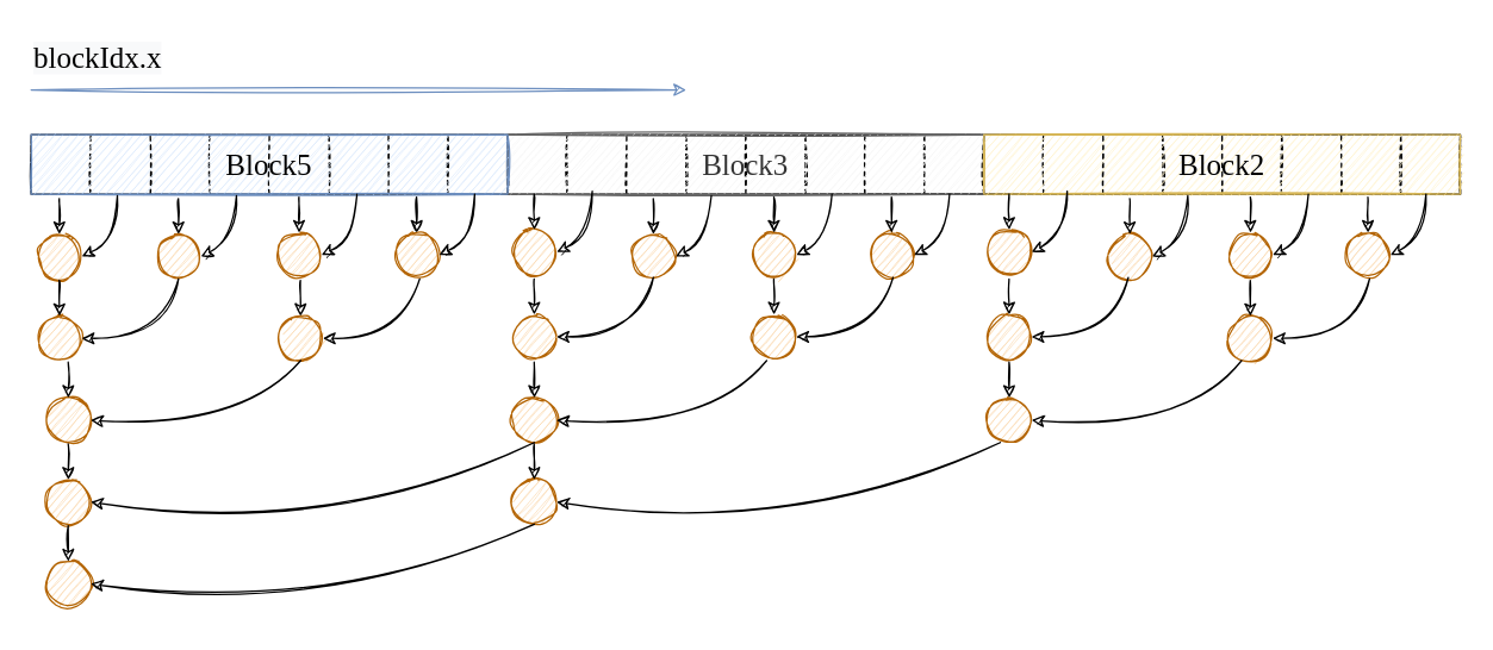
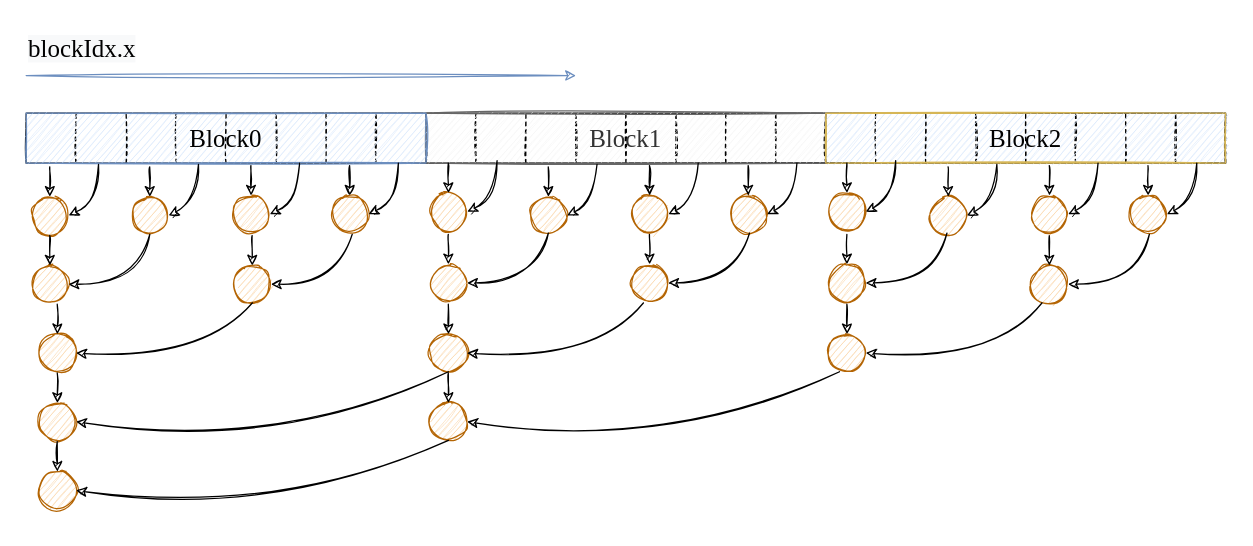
- <mxCell id="38" value="&lt;font style=&quot;font-size: 20px&quot; face=&quot;Comic Sans MS&quot;&gt;Block5&lt;/font&gt;" style="rounded=0;whiteSpace=wrap;html=1;sketch=1;fillColor=#dae8fc;strokeColor=#6c8ebf;" parent="1" vertex="1"><mxGeometry x="20" y="90" width="320" height="40" as="geometry" /></mxCell>
+ <mxCell id="38" value="&lt;font style=&quot;font-size: 20px&quot; face=&quot;Comic Sans MS&quot;&gt;Block0&lt;/font&gt;" style="rounded=0;whiteSpace=wrap;html=1;sketch=1;fillColor=#dae8fc;strokeColor=#6c8ebf;" parent="1" vertex="1"><mxGeometry x="20" y="90" width="320" height="40" as="geometry" /></mxCell>
- <mxCell id="34" value="&lt;font style=&quot;font-size: 20px&quot; face=&quot;Comic Sans MS&quot;&gt;Block3&lt;/font&gt;" style="rounded=0;whiteSpace=wrap;html=1;sketch=1;fillColor=#f5f5f5;strokeColor=#666666;fontColor=#333333;" parent="1" vertex="1"><mxGeometry x="340" y="90" width="320" height="40" as="geometry" /></mxCell>
+ <mxCell id="34" value="&lt;font style=&quot;font-size: 20px&quot; face=&quot;Comic Sans MS&quot;&gt;Block1&lt;/font&gt;" style="rounded=0;whiteSpace=wrap;html=1;sketch=1;fillColor=#f5f5f5;strokeColor=#666666;fontColor=#333333;" parent="1" vertex="1"><mxGeometry x="340" y="90" width="320" height="40" as="geometry" /></mxCell>
- <mxCell id="35" value="&lt;font style=&quot;font-size: 20px&quot; face=&quot;Comic Sans MS&quot;&gt;Block2&lt;/font&gt;" style="rounded=0;whiteSpace=wrap;html=1;sketch=1;fillColor=#fff2cc;strokeColor=#d6b656;" parent="1" vertex="1"><mxGeometry x="660" y="90" width="320" height="40" as="geometry" /></mxCell>
+ <mxCell id="35" value="&lt;font style=&quot;font-size: 20px&quot; face=&quot;Comic Sans MS&quot;&gt;Block2&lt;/font&gt;" style="rounded=0;whiteSpace=wrap;html=1;sketch=1;fillColor=#dae8fc;strokeColor=#d6b656;" parent="1" vertex="1"><mxGeometry x="660" y="90" width="320" height="40" as="geometry" /></mxCell>
